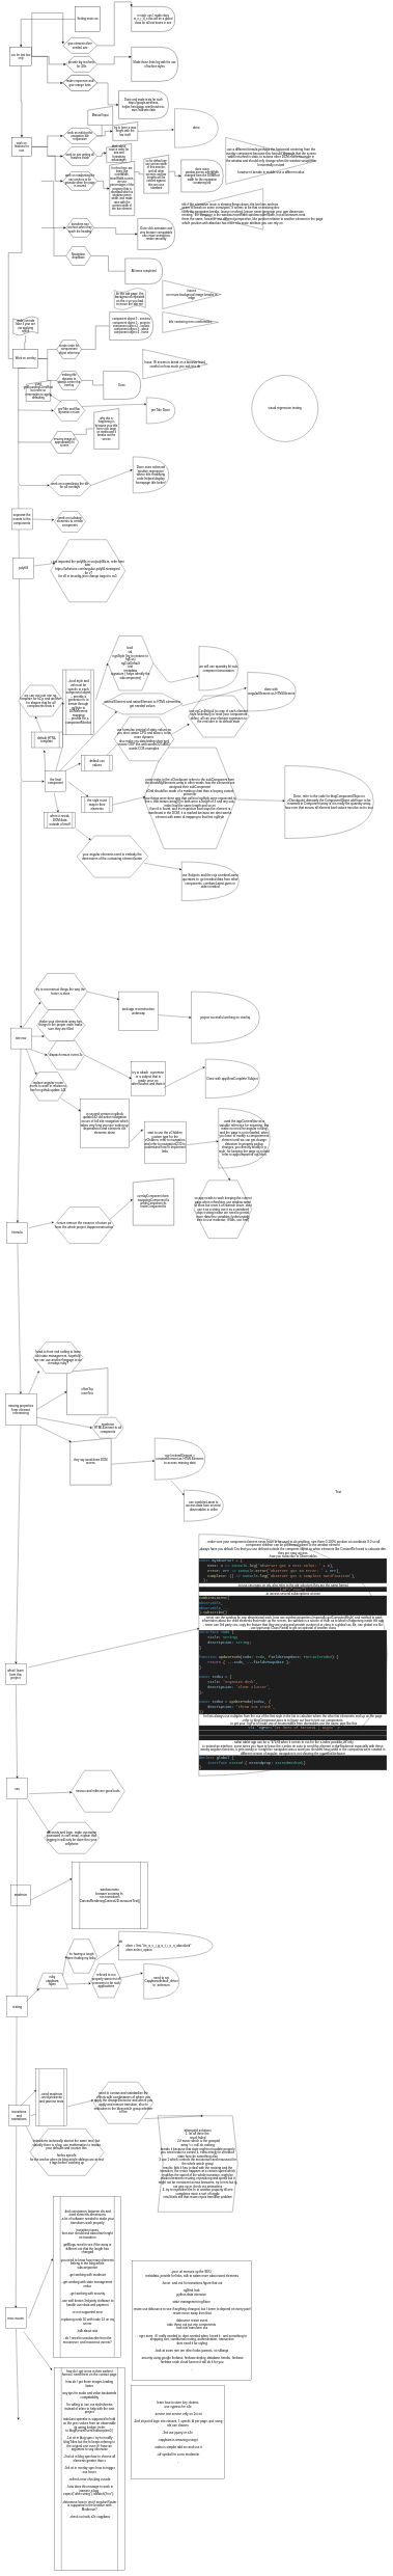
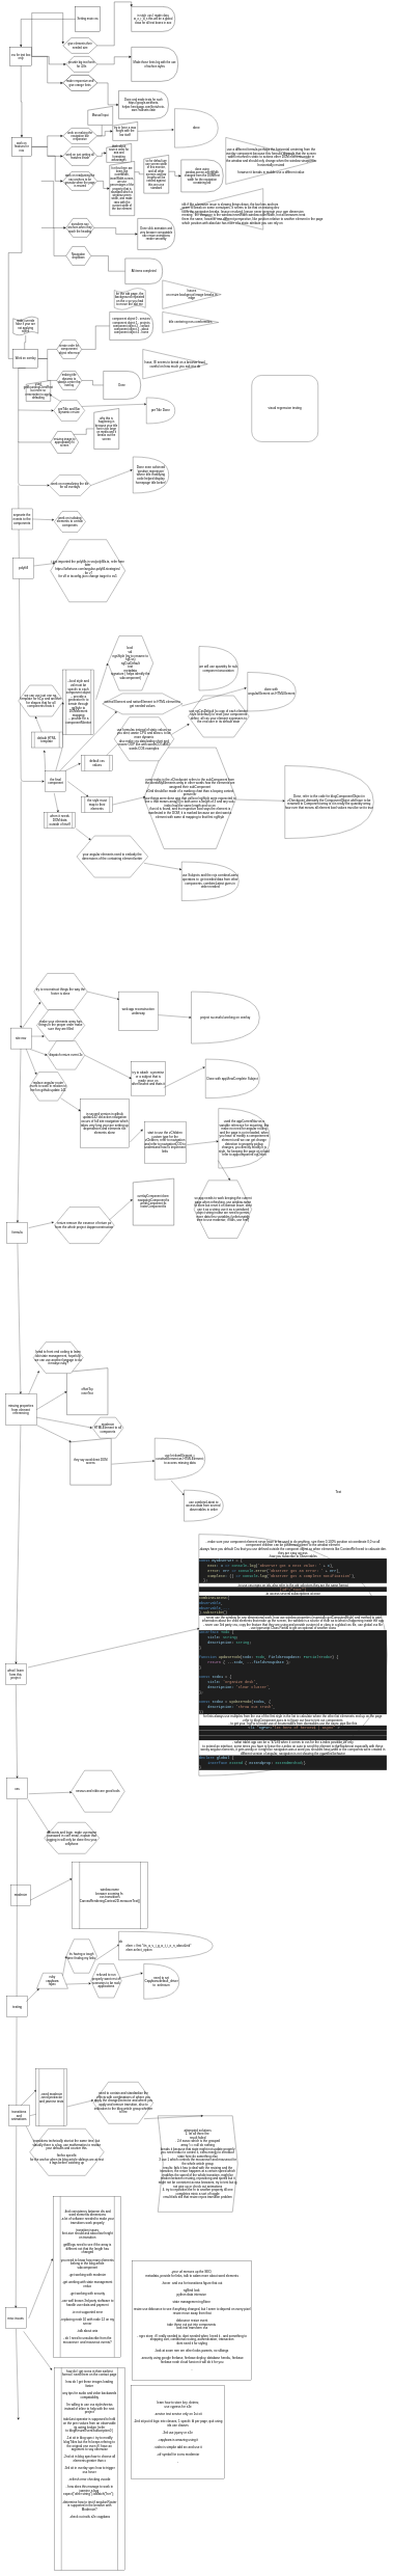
- <mxCell id="72" value="visual regression testing " style="ellipse;whiteSpace=wrap;html=1;aspect=fixed;" parent="1" vertex="1"><mxGeometry x="970" y="1440" width="256" height="256" as="geometry" /></mxCell>
+ <mxCell id="72" value="visual regression testing " style="whiteSpace=wrap;html=1;aspect=fixed;rounded=1;" parent="1" vertex="1"><mxGeometry x="970" y="1440" width="256" height="256" as="geometry" /></mxCell>
- <mxCell id="89" value="" style="endArrow=classic;html=1;exitX=1;exitY=0.5;exitDx=0;exitDy=0;entryX=-0.007;entryY=0.671;entryDx=0;entryDy=0;entryPerimeter=0;" parent="1" source="88" target="90" edge="1"><mxGeometry width="50" height="50" relative="1" as="geometry"><mxPoint x="640" y="2724" as="sourcePoint" /><mxPoint x="760" y="2704" as="targetPoint" /><Array as="points"><mxPoint x="650" y="2624" /></Array></mxGeometry></mxCell>
